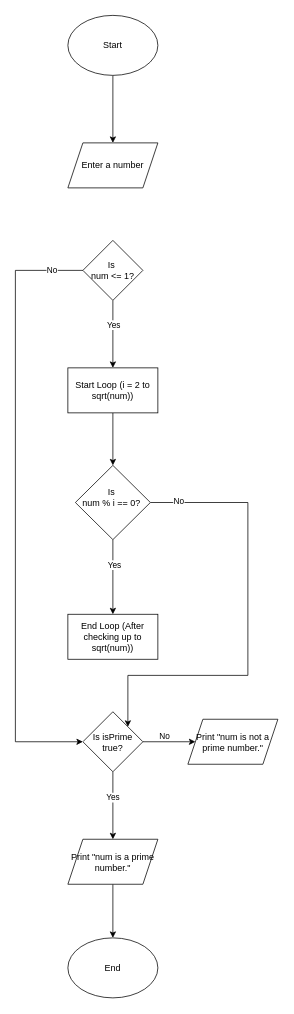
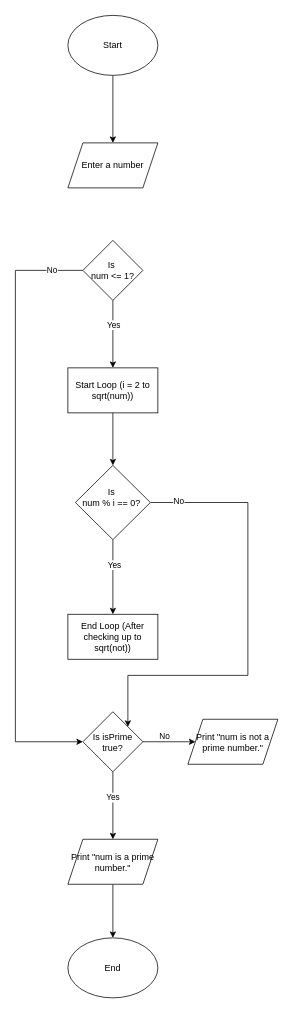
- <mxCell id="17" value="End Loop (After checking up to sqrt(num))" style="whiteSpace=wrap;html=1;" vertex="1" parent="1"><mxGeometry x="90" y="818.5" width="120" height="60" as="geometry" /></mxCell>
+ <mxCell id="17" value="End Loop (After checking up to sqrt(not))" style="whiteSpace=wrap;html=1;" vertex="1" parent="1"><mxGeometry x="90" y="818.5" width="120" height="60" as="geometry" /></mxCell>
